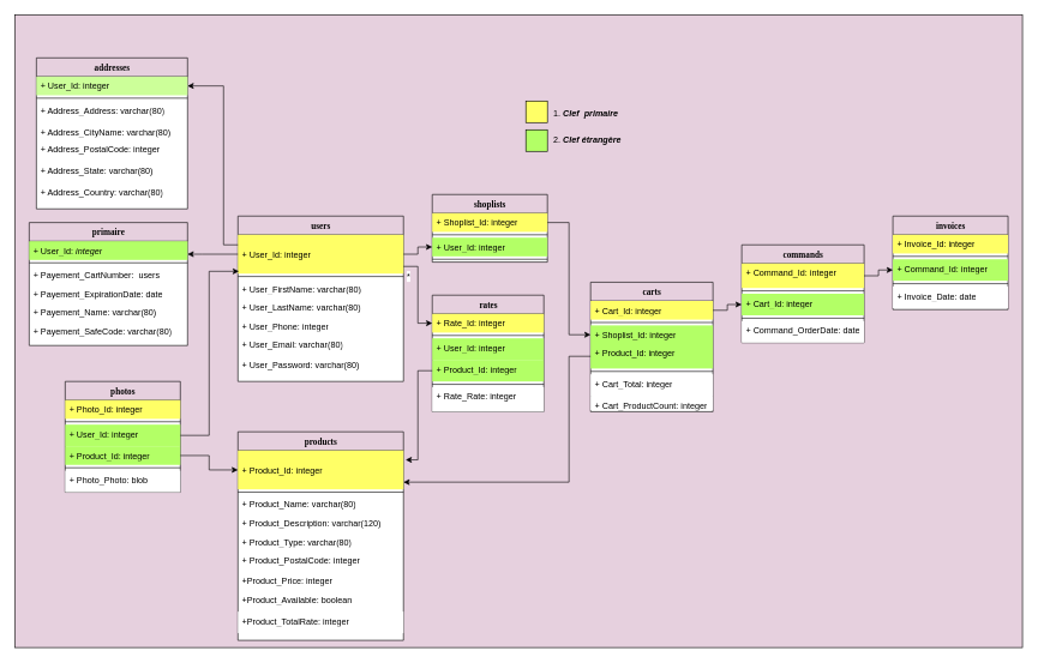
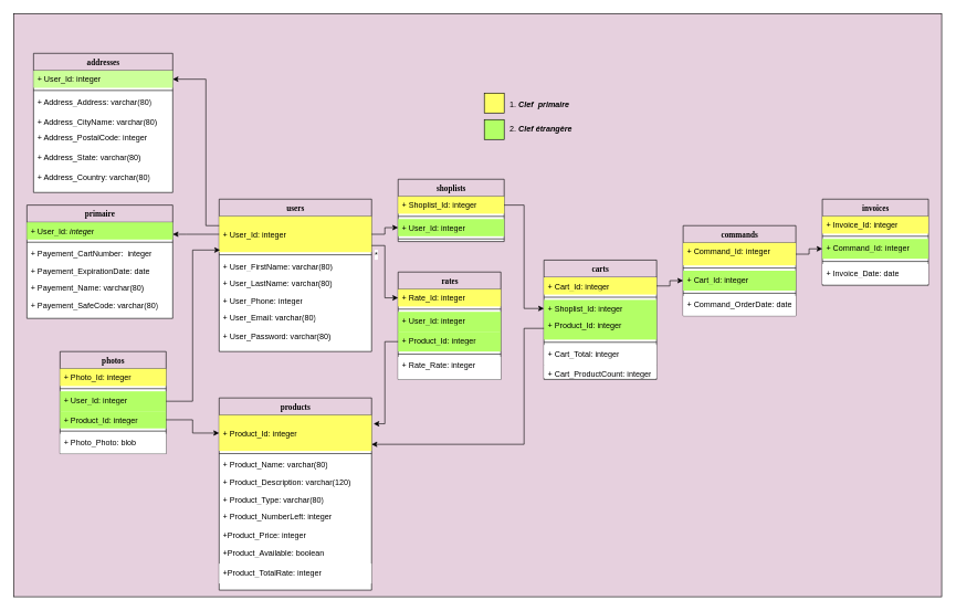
- <mxCell id="66" value="+&amp;nbsp;Payement_CartNumber:&amp;nbsp; users" style="text;html=1;strokeColor=none;fillColor=none;align=left;verticalAlign=top;spacingLeft=4;spacingRight=4;whiteSpace=wrap;overflow=hidden;rotatable=0;points=[[0,0.5],[1,0.5]];portConstraint=eastwest;" parent="63" vertex="1"><mxGeometry y="60" width="220" height="26" as="geometry" /></mxCell>
+ <mxCell id="66" value="+&amp;nbsp;Payement_CartNumber:&amp;nbsp; integer" style="text;html=1;strokeColor=none;fillColor=none;align=left;verticalAlign=top;spacingLeft=4;spacingRight=4;whiteSpace=wrap;overflow=hidden;rotatable=0;points=[[0,0.5],[1,0.5]];portConstraint=eastwest;" parent="63" vertex="1"><mxGeometry y="60" width="220" height="26" as="geometry" /></mxCell>
- <mxCell id="25" value="+ Product_PostalCode: integer" style="text;html=1;strokeColor=none;fillColor=none;align=left;verticalAlign=top;spacingLeft=4;spacingRight=4;whiteSpace=wrap;overflow=hidden;rotatable=0;points=[[0,0.5],[1,0.5]];portConstraint=eastwest;" parent="19" vertex="1"><mxGeometry y="166" width="230" height="28" as="geometry" /></mxCell>
+ <mxCell id="25" value="+ Product_NumberLeft: integer" style="text;html=1;strokeColor=none;fillColor=none;align=left;verticalAlign=top;spacingLeft=4;spacingRight=4;whiteSpace=wrap;overflow=hidden;rotatable=0;points=[[0,0.5],[1,0.5]];portConstraint=eastwest;" parent="19" vertex="1"><mxGeometry y="166" width="230" height="28" as="geometry" /></mxCell>
